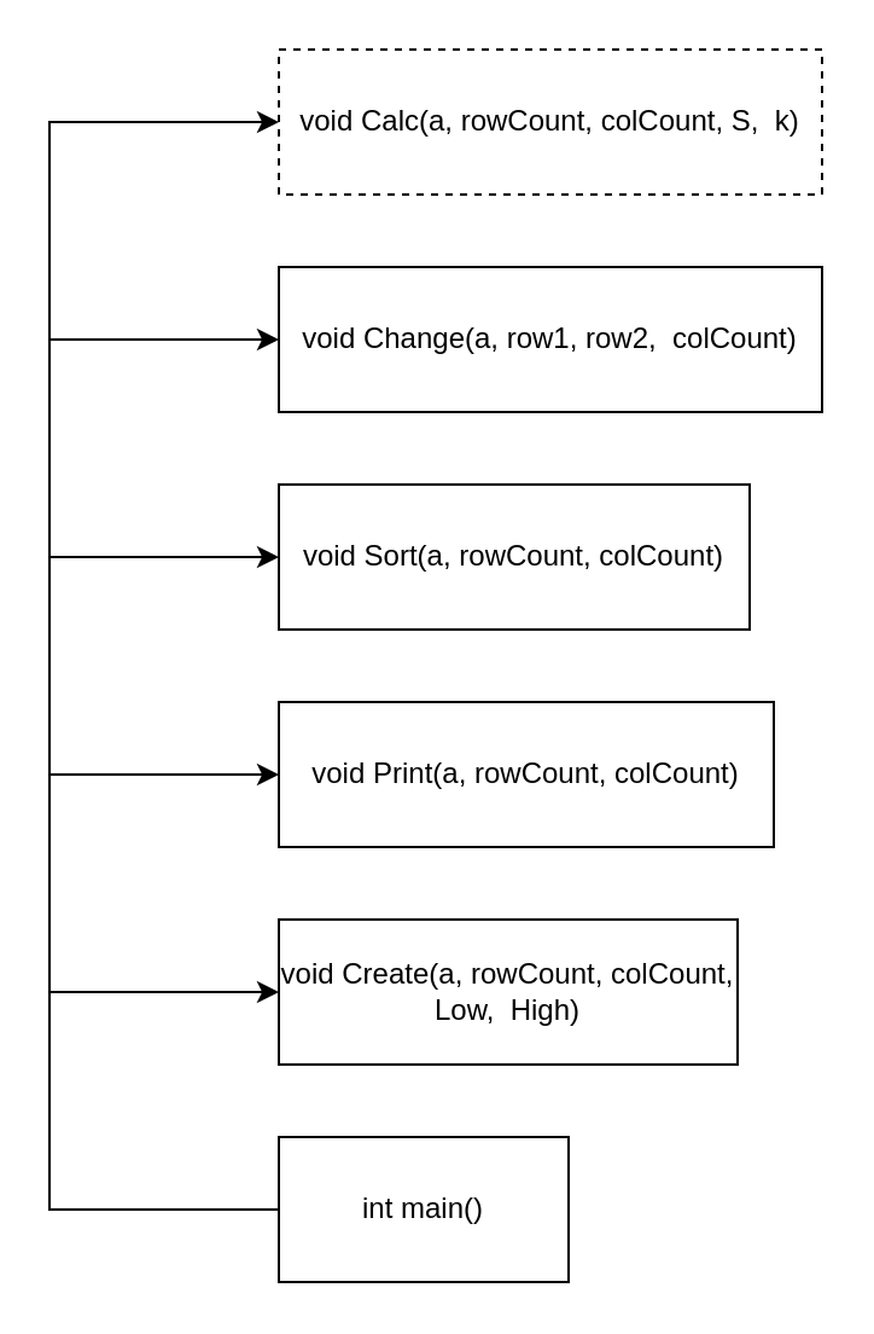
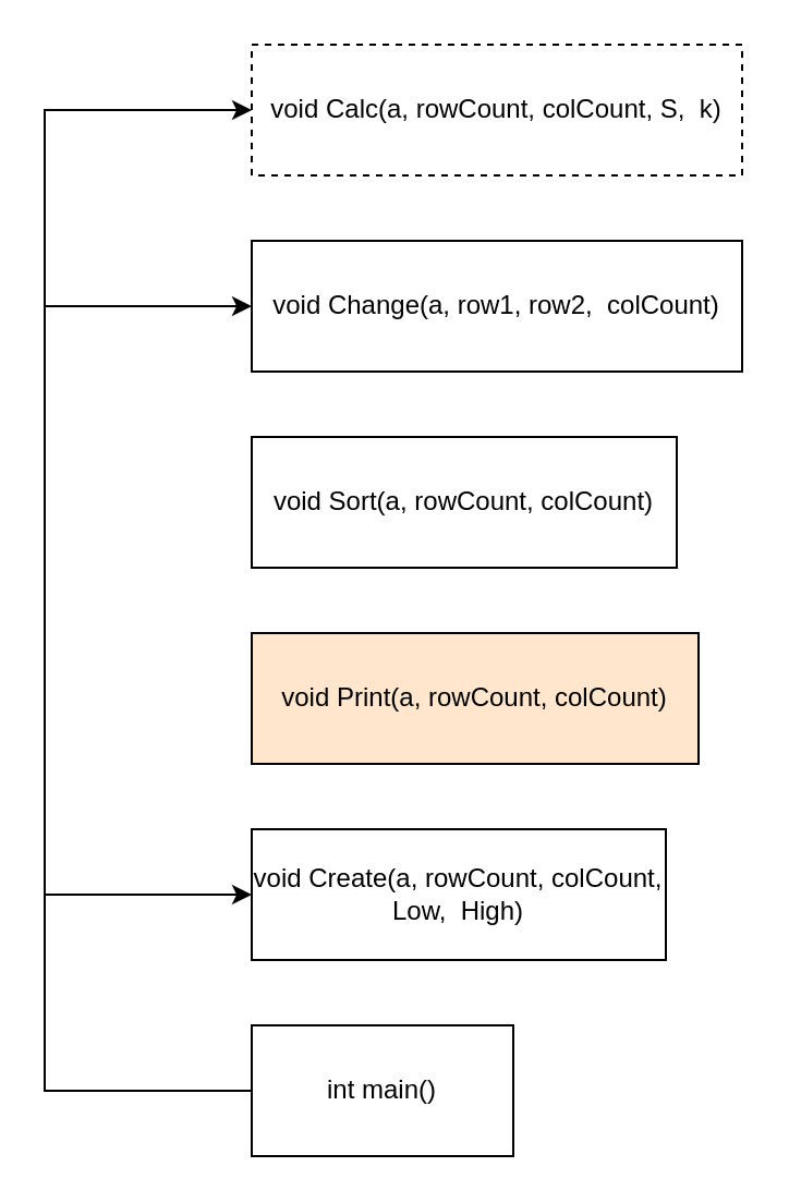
- <mxCell id="4" style="edgeStyle=orthogonalEdgeStyle;rounded=0;orthogonalLoop=1;jettySize=auto;html=1;exitX=0;exitY=0.5;exitDx=0;exitDy=0;entryX=0;entryY=0.5;entryDx=0;entryDy=0;" edge="1" parent="1" source="7" target="10"><mxGeometry relative="1" as="geometry"><Array as="points"><mxPoint x="20" y="500" /><mxPoint x="20" y="230" /></Array></mxGeometry></mxCell>
- <mxCell id="3" style="edgeStyle=orthogonalEdgeStyle;rounded=0;orthogonalLoop=1;jettySize=auto;html=1;exitX=0;exitY=0.5;exitDx=0;exitDy=0;entryX=0;entryY=0.5;entryDx=0;entryDy=0;" edge="1" parent="1" source="7" target="9"><mxGeometry relative="1" as="geometry"><Array as="points"><mxPoint x="20" y="500" /><mxPoint x="20" y="320" /></Array></mxGeometry></mxCell>
- <mxCell id="9" value="void Print(a, rowCount, colCount)" style="rounded=0;whiteSpace=wrap;html=1;" vertex="1" parent="1"><mxGeometry x="115" y="290" width="205" height="60" as="geometry" /></mxCell>
+ <mxCell id="9" value="void Print(a, rowCount, colCount)" style="rounded=0;whiteSpace=wrap;html=1;fillColor=#ffe6cc;" vertex="1" parent="1"><mxGeometry x="115" y="290" width="205" height="60" as="geometry" /></mxCell>
